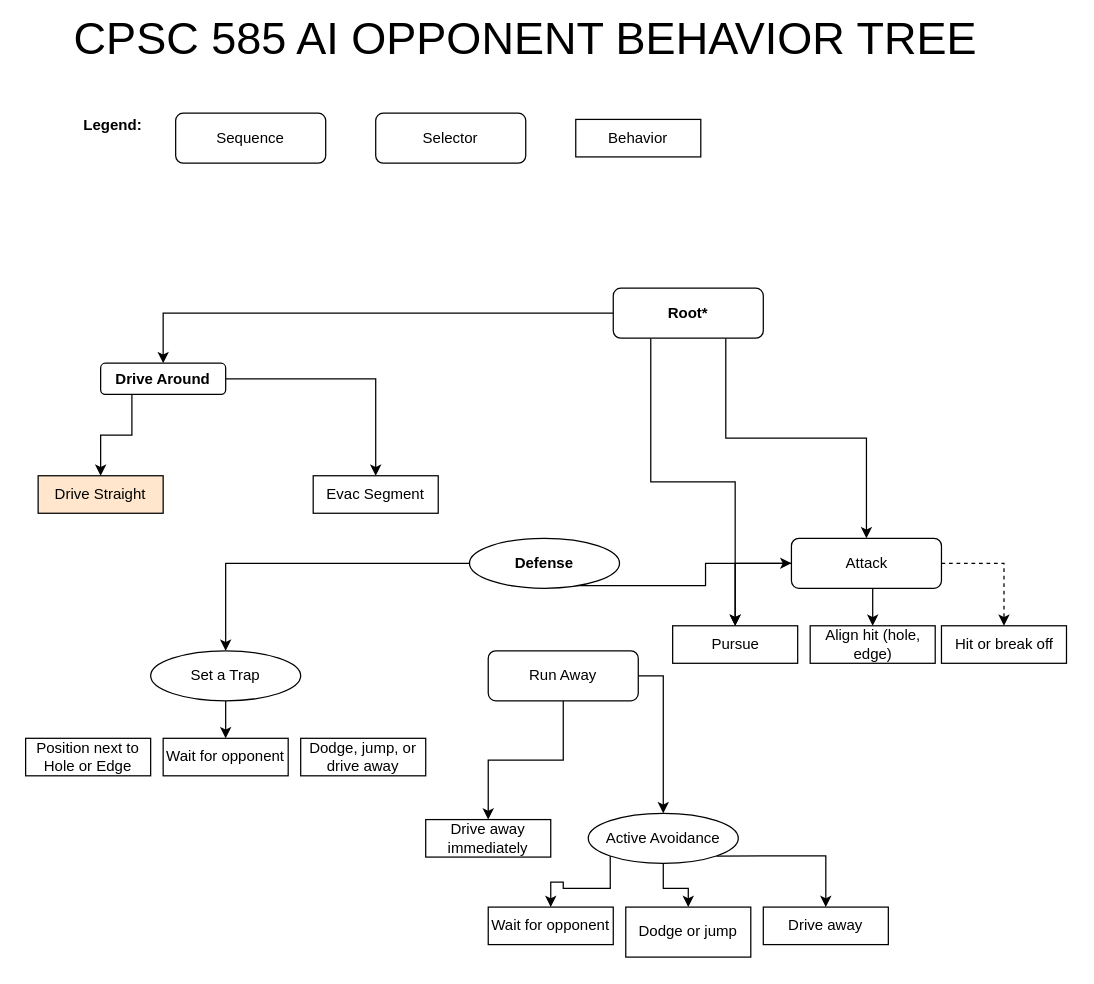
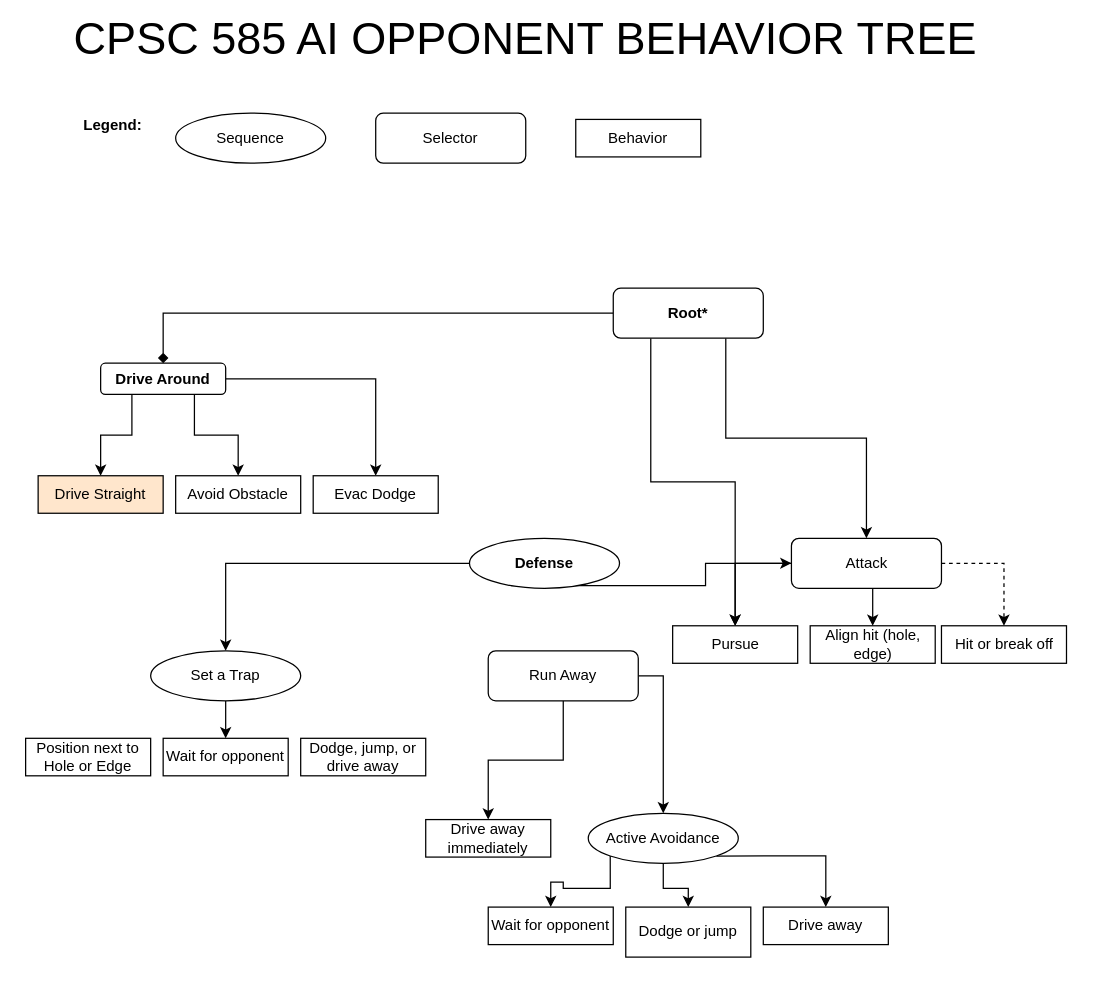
- <mxCell id="4" value="Sequence" style="whiteSpace=wrap;html=1;rounded=1;" vertex="1" parent="1"><mxGeometry x="140" y="90" width="120" height="40" as="geometry" /></mxCell>
+ <mxCell id="4" value="Sequence" style="ellipse;whiteSpace=wrap;html=1;" vertex="1" parent="1"><mxGeometry x="140" y="90" width="120" height="40" as="geometry" /></mxCell>
- <mxCell id="8" style="edgeStyle=orthogonalEdgeStyle;rounded=0;orthogonalLoop=1;jettySize=auto;html=1;exitX=0;exitY=0.5;exitDx=0;exitDy=0;entryX=0.5;entryY=0;entryDx=0;entryDy=0;" edge="1" parent="1" source="10" target="17"><mxGeometry relative="1" as="geometry" /></mxCell>
+ <mxCell id="8" style="edgeStyle=orthogonalEdgeStyle;rounded=0;orthogonalLoop=1;jettySize=auto;html=1;exitX=0;exitY=0.5;exitDx=0;exitDy=0;entryX=0.5;entryY=0;entryDx=0;entryDy=0;endArrow=diamond;" edge="1" parent="1" source="10" target="17"><mxGeometry relative="1" as="geometry" /></mxCell>
+ <mxCell id="15" style="edgeStyle=orthogonalEdgeStyle;rounded=0;orthogonalLoop=1;jettySize=auto;html=1;exitX=0.75;exitY=1;exitDx=0;exitDy=0;entryX=0.5;entryY=0;entryDx=0;entryDy=0;" edge="1" parent="1" source="17" target="19"><mxGeometry relative="1" as="geometry" /></mxCell>
+ <mxCell id="19" value="Avoid Obstacle" style="rounded=0;whiteSpace=wrap;html=1;" vertex="1" parent="1"><mxGeometry x="140" y="380" width="100" height="30" as="geometry" /></mxCell>
- <mxCell id="20" value="Evac Segment" style="rounded=0;whiteSpace=wrap;html=1;" vertex="1" parent="1"><mxGeometry x="250" y="380" width="100" height="30" as="geometry" /></mxCell>
+ <mxCell id="20" value="Evac Dodge" style="rounded=0;whiteSpace=wrap;html=1;" vertex="1" parent="1"><mxGeometry x="250" y="380" width="100" height="30" as="geometry" /></mxCell>
